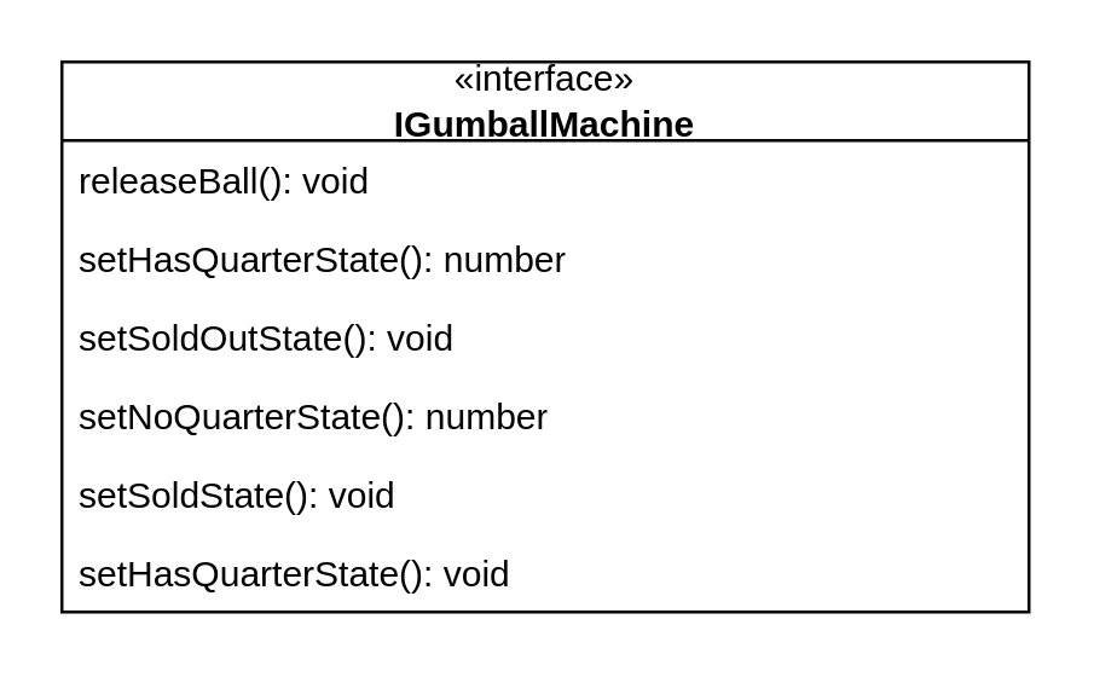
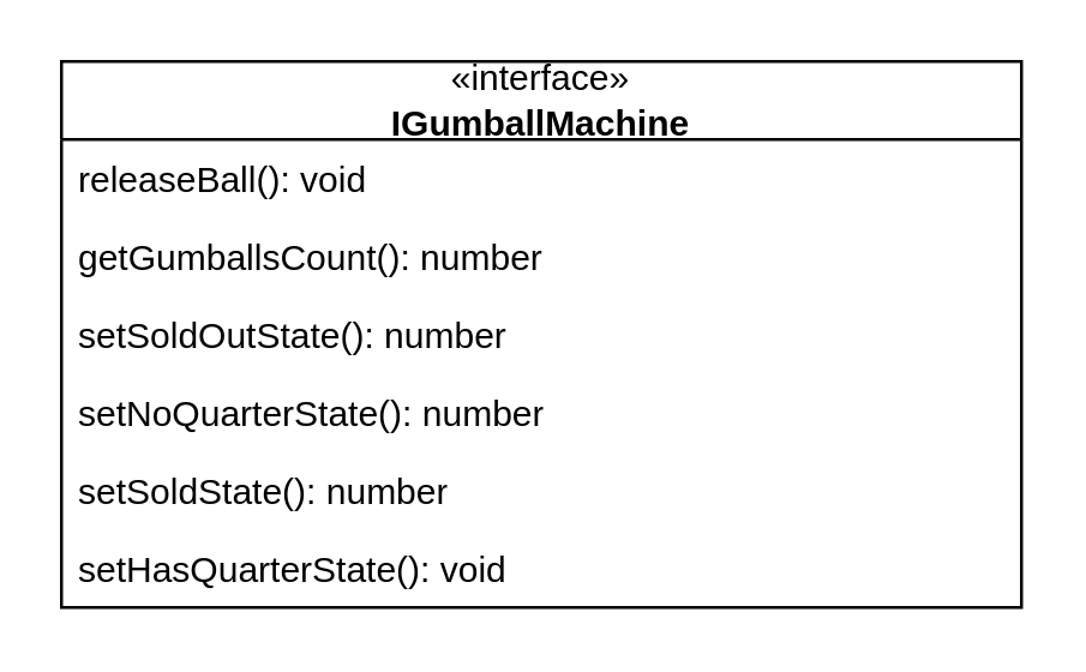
- <mxCell id="4" value="setHasQuarterState(): number" style="text;strokeColor=none;fillColor=none;align=left;verticalAlign=top;spacingLeft=4;spacingRight=4;overflow=hidden;rotatable=0;points=[[0,0.5],[1,0.5]];portConstraint=eastwest;whiteSpace=wrap;html=1;" vertex="1" parent="2"><mxGeometry y="52" width="320" height="26" as="geometry" /></mxCell>
+ <mxCell id="4" value="getGumballsCount(): number" style="text;strokeColor=none;fillColor=none;align=left;verticalAlign=top;spacingLeft=4;spacingRight=4;overflow=hidden;rotatable=0;points=[[0,0.5],[1,0.5]];portConstraint=eastwest;whiteSpace=wrap;html=1;" vertex="1" parent="2"><mxGeometry y="52" width="320" height="26" as="geometry" /></mxCell>
- <mxCell id="5" value="setSoldOutState(): void" style="text;strokeColor=none;fillColor=none;align=left;verticalAlign=top;spacingLeft=4;spacingRight=4;overflow=hidden;rotatable=0;points=[[0,0.5],[1,0.5]];portConstraint=eastwest;whiteSpace=wrap;html=1;" vertex="1" parent="2"><mxGeometry y="78" width="320" height="26" as="geometry" /></mxCell>
+ <mxCell id="5" value="setSoldOutState(): number" style="text;strokeColor=none;fillColor=none;align=left;verticalAlign=top;spacingLeft=4;spacingRight=4;overflow=hidden;rotatable=0;points=[[0,0.5],[1,0.5]];portConstraint=eastwest;whiteSpace=wrap;html=1;" vertex="1" parent="2"><mxGeometry y="78" width="320" height="26" as="geometry" /></mxCell>
- <mxCell id="7" value="setSoldState(): void" style="text;strokeColor=none;fillColor=none;align=left;verticalAlign=top;spacingLeft=4;spacingRight=4;overflow=hidden;rotatable=0;points=[[0,0.5],[1,0.5]];portConstraint=eastwest;whiteSpace=wrap;html=1;" vertex="1" parent="2"><mxGeometry y="130" width="320" height="26" as="geometry" /></mxCell>
+ <mxCell id="7" value="setSoldState(): number" style="text;strokeColor=none;fillColor=none;align=left;verticalAlign=top;spacingLeft=4;spacingRight=4;overflow=hidden;rotatable=0;points=[[0,0.5],[1,0.5]];portConstraint=eastwest;whiteSpace=wrap;html=1;" vertex="1" parent="2"><mxGeometry y="130" width="320" height="26" as="geometry" /></mxCell>
